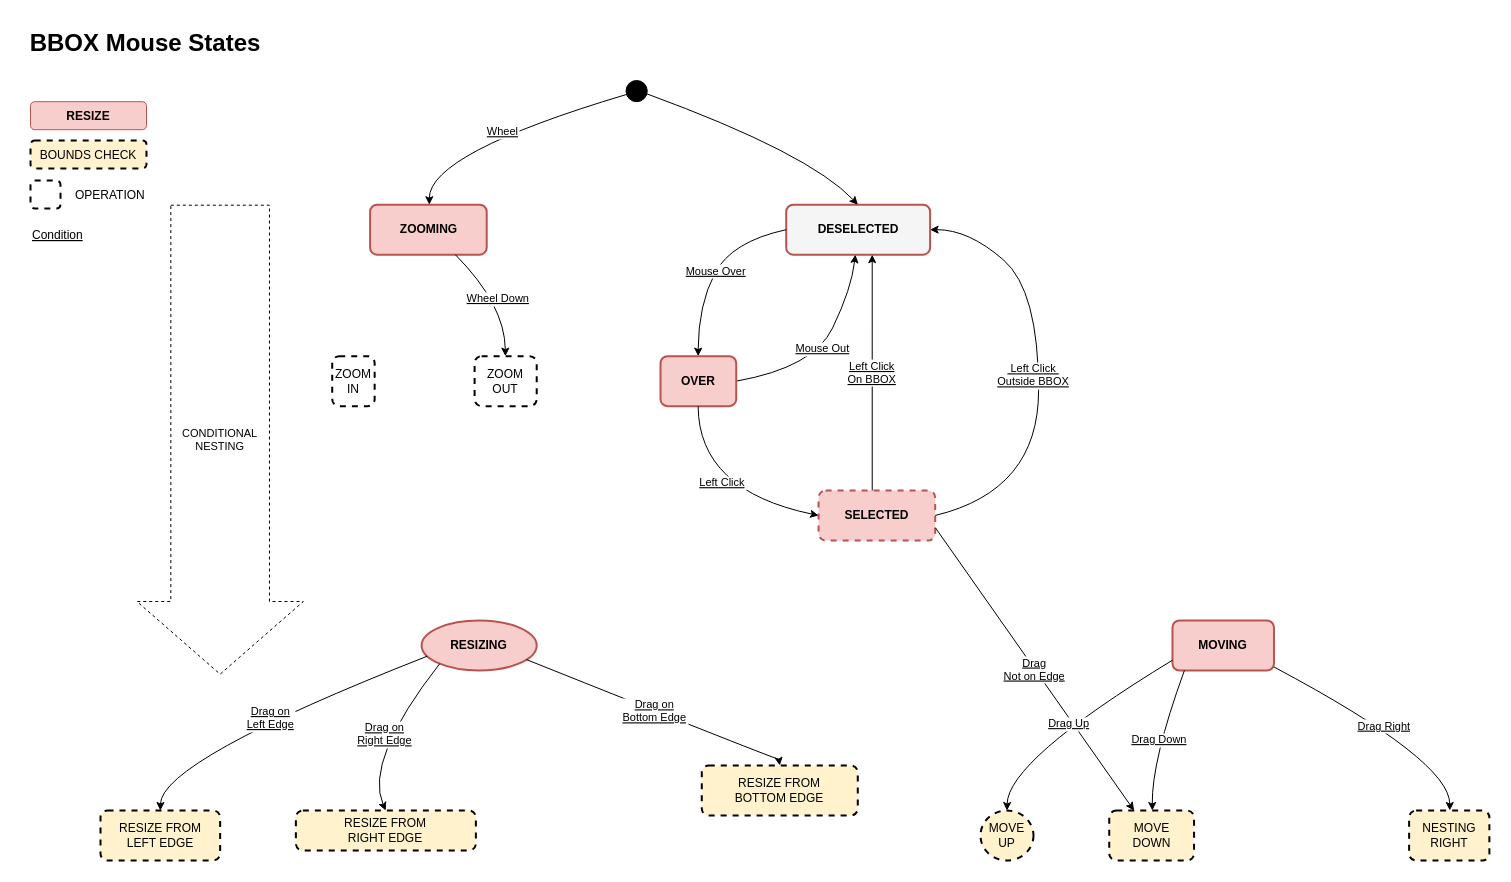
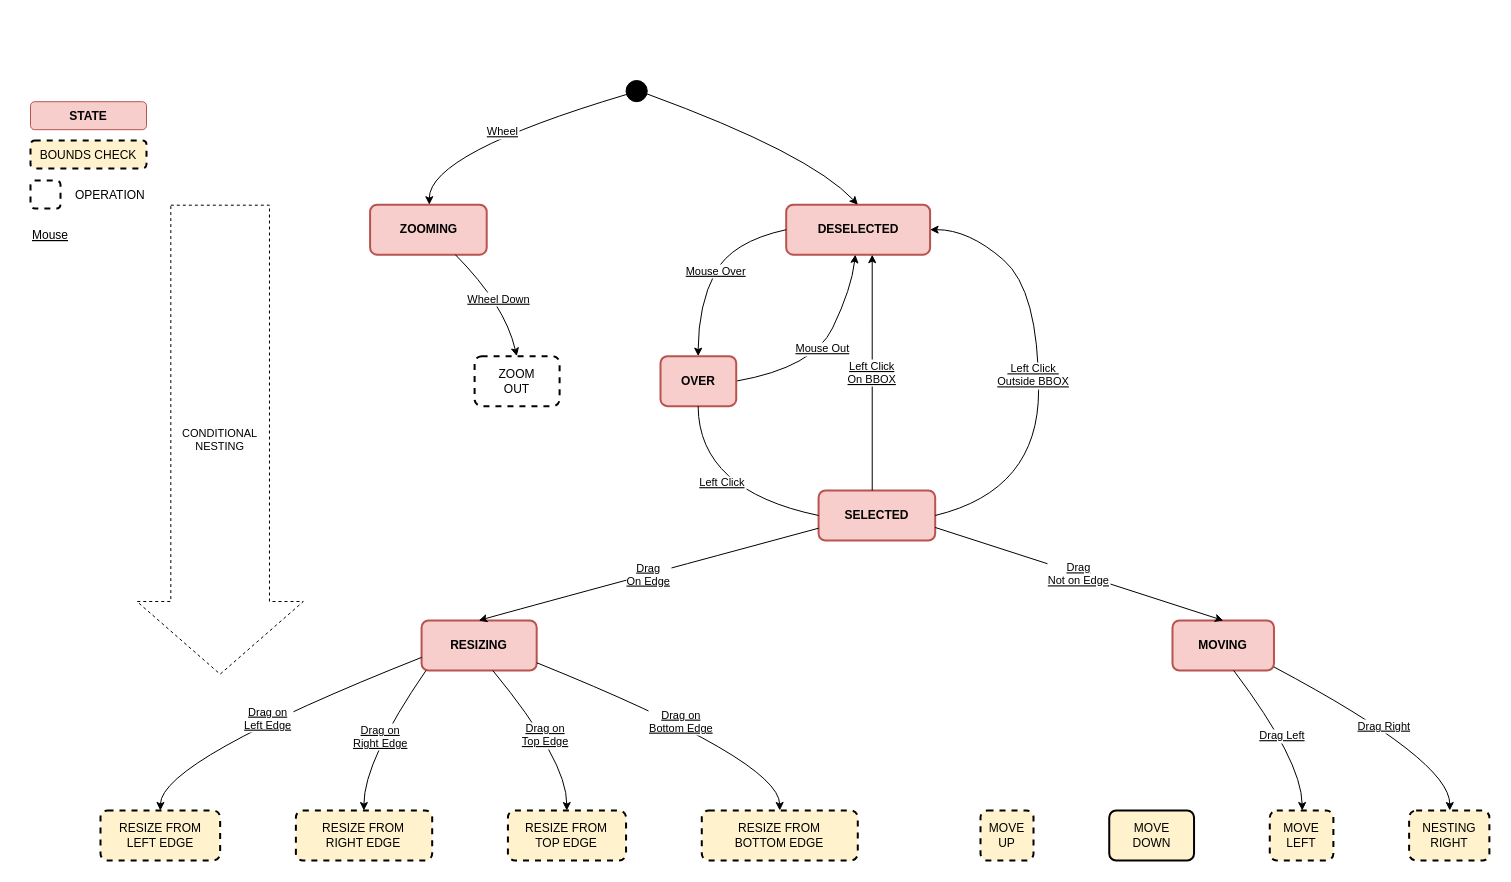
- <mxCell id="2" value="BBOX Mouse States" style="pluginMarkdown=1;text;align=center;verticalAlign=middle;resizable=0;points=[];autosize=1;strokeColor=none;fillColor=none;fontSize=24;fontStyle=1" parent="1" vertex="1"><mxGeometry x="20" y="20" width="250" height="40" as="geometry" /></mxCell>
- <mxCell id="39" value="RESIZE" style="rounded=1;fillColor=#f8cecc;strokeColor=#b85450;fontStyle=1" parent="3" vertex="1"><mxGeometry x="-70" y="21.2" width="116" height="28" as="geometry" /></mxCell>
+ <mxCell id="39" value="STATE" style="rounded=1;fillColor=#f8cecc;strokeColor=#b85450;fontStyle=1" parent="3" vertex="1"><mxGeometry x="-70" y="21.2" width="116" height="28" as="geometry" /></mxCell>
- <mxCell id="8" value="DESELECTED" style="rounded=1;absoluteArcSize=1;arcSize=14;whiteSpace=wrap;strokeWidth=2;fillColor=#f5f5f5;strokeColor=#b85450;fontStyle=1;" parent="3" vertex="1"><mxGeometry x="685.71" y="124.194" width="143.883" height="49.981" as="geometry" /></mxCell>
+ <mxCell id="8" value="DESELECTED" style="rounded=1;absoluteArcSize=1;arcSize=14;whiteSpace=wrap;strokeWidth=2;fillColor=#f8cecc;strokeColor=#b85450;fontStyle=1" parent="3" vertex="1"><mxGeometry x="685.71" y="124.194" width="143.883" height="49.981" as="geometry" /></mxCell>
- <mxCell id="44" value="Condition" style="rounded=1;dashed=1;strokeWidth=2;strokeColor=none;align=left;fillColor=none;fontStyle=4" parent="1" vertex="1"><mxGeometry x="30" y="220" width="97" height="28" as="geometry" /></mxCell>
+ <mxCell id="44" value="Mouse" style="rounded=1;dashed=1;strokeWidth=2;strokeColor=none;align=left;fillColor=none;fontStyle=4" parent="1" vertex="1"><mxGeometry x="30" y="220" width="97" height="28" as="geometry" /></mxCell>
- <mxCell id="6" value="ZOOM&#10;IN" style="rounded=1;absoluteArcSize=1;arcSize=14;whiteSpace=wrap;strokeWidth=2;dashed=1;" parent="3" vertex="1"><mxGeometry x="231.728" y="275.65" width="42.408" height="49.981" as="geometry" /></mxCell>
- <mxCell id="7" value="ZOOM&#10;OUT" style="rounded=1;absoluteArcSize=1;arcSize=14;whiteSpace=wrap;strokeWidth=2;dashed=1;" parent="3" vertex="1"><mxGeometry x="374.096" y="275.65" width="62.097" height="49.981" as="geometry" /></mxCell>
+ <mxCell id="7" value="ZOOM&#10;OUT" style="rounded=1;absoluteArcSize=1;arcSize=14;whiteSpace=wrap;strokeWidth=2;dashed=1;" parent="3" vertex="1"><mxGeometry x="374.096" y="275.65" width="85" height="49.981" as="geometry" /></mxCell>
- <mxCell id="26" value="Left Click" style="curved=1;startArrow=none;;exitX=0.497;exitY=0.982;entryX=0;entryY=0.5;rounded=0;entryDx=0;entryDy=0;fontStyle=4" parent="3" source="10" target="11" edge="1"><mxGeometry x="0.021" y="13" relative="1" as="geometry"><Array as="points"><mxPoint x="598.08" y="410" /></Array><mxPoint as="offset" /></mxGeometry></mxCell>
+ <mxCell id="26" value="Left Click" style="curved=1;startArrow=none;exitX=0.497;exitY=0.982;entryX=0;entryY=0.5;rounded=0;entryDx=0;entryDy=0;fontStyle=4;endArrow=none;" parent="3" source="10" target="11" edge="1"><mxGeometry x="0.021" y="13" relative="1" as="geometry"><Array as="points"><mxPoint x="598.08" y="410" /></Array><mxPoint as="offset" /></mxGeometry></mxCell>
- <mxCell id="11" value="SELECTED" style="rounded=1;absoluteArcSize=1;arcSize=14;whiteSpace=wrap;strokeWidth=2;fillColor=#f8cecc;strokeColor=#b85450;fontStyle=1;dashed=1;" parent="3" vertex="1"><mxGeometry x="718.084" y="409.997" width="116.621" height="49.981" as="geometry" /></mxCell>
+ <mxCell id="11" value="SELECTED" style="rounded=1;absoluteArcSize=1;arcSize=14;whiteSpace=wrap;strokeWidth=2;fillColor=#f8cecc;strokeColor=#b85450;fontStyle=1" parent="3" vertex="1"><mxGeometry x="718.084" y="409.997" width="116.621" height="49.981" as="geometry" /></mxCell>
+ <mxCell id="29" value="Drag &#10;On Edge" style="curved=1;startArrow=none;;exitX=0.005;exitY=0.752;entryX=0.497;entryY=0.006;rounded=0;fontStyle=4" parent="3" source="11" target="12" edge="1"><mxGeometry relative="1" as="geometry"><Array as="points"><mxPoint x="424.077" y="527.068" /></Array></mxGeometry></mxCell>
- <mxCell id="12" value="RESIZING" style="ellipse;absoluteArcSize=1;arcSize=14;whiteSpace=wrap;strokeWidth=2;fillColor=#f8cecc;strokeColor=#b85450;fontStyle=1;" parent="3" vertex="1"><mxGeometry x="321.083" y="540.003" width="115.107" height="49.981" as="geometry" /></mxCell>
+ <mxCell id="12" value="RESIZING" style="rounded=1;absoluteArcSize=1;arcSize=14;whiteSpace=wrap;strokeWidth=2;fillColor=#f8cecc;strokeColor=#b85450;fontStyle=1" parent="3" vertex="1"><mxGeometry x="321.083" y="540.003" width="115.107" height="49.981" as="geometry" /></mxCell>
- <mxCell id="30" value="Drag&#10;Not on Edge" style="startArrow=none;exitX=1.009;exitY=0.744;rounded=0;fontStyle=4;" parent="3" source="11" target="19" edge="1"><mxGeometry relative="1" as="geometry" /></mxCell>
+ <mxCell id="30" value="Drag&#10;Not on Edge" style="startArrow=none;;exitX=1.009;exitY=0.744;entryX=0.501;entryY=0.006;rounded=0;fontStyle=4" parent="3" source="11" target="13" edge="1"><mxGeometry relative="1" as="geometry" /></mxCell>
- <mxCell id="35" value="Drag Up" style="curved=1;startArrow=none;;exitX=0.004;exitY=0.791;entryX=0.507;entryY=0.012;rounded=0;fontStyle=4" parent="3" source="13" target="18" edge="1"><mxGeometry relative="1" as="geometry"><Array as="points"><mxPoint x="907.26" y="680.039" /></Array></mxGeometry></mxCell>
+ <mxCell id="33" value="Drag on&#10;Top Edge" style="curved=1;startArrow=none;;exitX=0.617;exitY=0.994;entryX=0.498;entryY=0.012;rounded=0;fontStyle=4" parent="3" source="12" target="16" edge="1"><mxGeometry relative="1" as="geometry"><Array as="points"><mxPoint x="466.484" y="680.039" /></Array></mxGeometry></mxCell>
+ <mxCell id="37" value="Drag Left" style="curved=1;startArrow=none;;exitX=0.602;exitY=0.994;entryX=0.51;entryY=0.012;rounded=0;fontStyle=4" parent="3" source="13" target="20" edge="1"><mxGeometry relative="1" as="geometry"><Array as="points"><mxPoint x="1201.085" y="680.039" /></Array></mxGeometry></mxCell>
- <mxCell id="36" value="Drag Down" style="curved=1;startArrow=none;;exitX=0.122;exitY=0.994;entryX=0.508;entryY=0.012;rounded=0;fontStyle=4" parent="3" source="13" target="19" edge="1"><mxGeometry relative="1" as="geometry"><Array as="points"><mxPoint x="1051.143" y="680.039" /></Array></mxGeometry></mxCell>
- <mxCell id="17" value="RESIZE FROM&#10;BOTTOM EDGE" style="rounded=1;absoluteArcSize=1;arcSize=14;whiteSpace=wrap;strokeWidth=2;fillColor=#fff2cc;strokeColor=#000000;dashed=1;" parent="3" vertex="1"><mxGeometry x="601.28" y="685.019" width="156.0" height="49.981" as="geometry" /></mxCell>
+ <mxCell id="17" value="RESIZE FROM&#10;BOTTOM EDGE" style="rounded=1;absoluteArcSize=1;arcSize=14;whiteSpace=wrap;strokeWidth=2;fillColor=#fff2cc;strokeColor=#000000;dashed=1;" parent="3" vertex="1"><mxGeometry x="601.28" y="730.019" width="156.0" height="49.981" as="geometry" /></mxCell>
- <mxCell id="15" value="RESIZE FROM&#10;RIGHT EDGE" style="rounded=1;absoluteArcSize=1;arcSize=14;whiteSpace=wrap;strokeWidth=2;fillColor=#fff2cc;strokeColor=#000000;dashed=1;" parent="3" vertex="1"><mxGeometry x="195.378" y="730.019" width="180" height="40" as="geometry" /></mxCell>
+ <mxCell id="15" value="RESIZE FROM&#10;RIGHT EDGE" style="rounded=1;absoluteArcSize=1;arcSize=14;whiteSpace=wrap;strokeWidth=2;fillColor=#fff2cc;strokeColor=#000000;dashed=1;" parent="3" vertex="1"><mxGeometry x="195.378" y="730.019" width="136.31" height="49.981" as="geometry" /></mxCell>
+ <mxCell id="16" value="RESIZE FROM&#10;TOP EDGE" style="rounded=1;absoluteArcSize=1;arcSize=14;whiteSpace=wrap;strokeWidth=2;fillColor=#fff2cc;strokeColor=#000000;dashed=1;" parent="3" vertex="1"><mxGeometry x="407.417" y="730.019" width="118.136" height="49.981" as="geometry" /></mxCell>
- <mxCell id="18" value="MOVE&#10;UP" style="ellipse;absoluteArcSize=1;arcSize=14;whiteSpace=wrap;strokeWidth=2;fillColor=#fff2cc;strokeColor=#000000;dashed=1;" parent="3" vertex="1"><mxGeometry x="879.998" y="730.019" width="53.01" height="49.981" as="geometry" /></mxCell>
+ <mxCell id="18" value="MOVE&#10;UP" style="rounded=1;absoluteArcSize=1;arcSize=14;whiteSpace=wrap;strokeWidth=2;fillColor=#fff2cc;strokeColor=#000000;dashed=1;" parent="3" vertex="1"><mxGeometry x="879.998" y="730.019" width="53.01" height="49.981" as="geometry" /></mxCell>
- <mxCell id="19" value="MOVE&#10;DOWN" style="rounded=1;absoluteArcSize=1;arcSize=14;whiteSpace=wrap;strokeWidth=2;fillColor=#fff2cc;strokeColor=#000000;dashed=1;" parent="3" vertex="1"><mxGeometry x="1008.735" y="730.019" width="84.815" height="49.981" as="geometry" /></mxCell>
+ <mxCell id="19" value="MOVE&#10;DOWN" style="rounded=1;absoluteArcSize=1;arcSize=14;whiteSpace=wrap;strokeWidth=2;fillColor=#fff2cc;strokeColor=#000000;dashed=0;" parent="3" vertex="1"><mxGeometry x="1008.735" y="730.019" width="84.815" height="49.981" as="geometry" /></mxCell>
+ <mxCell id="20" value="MOVE&#10;LEFT" style="rounded=1;absoluteArcSize=1;arcSize=14;whiteSpace=wrap;strokeWidth=2;fillColor=#fff2cc;strokeColor=#000000;dashed=1;" parent="3" vertex="1"><mxGeometry x="1169.279" y="730.019" width="63.612" height="49.981" as="geometry" /></mxCell>
